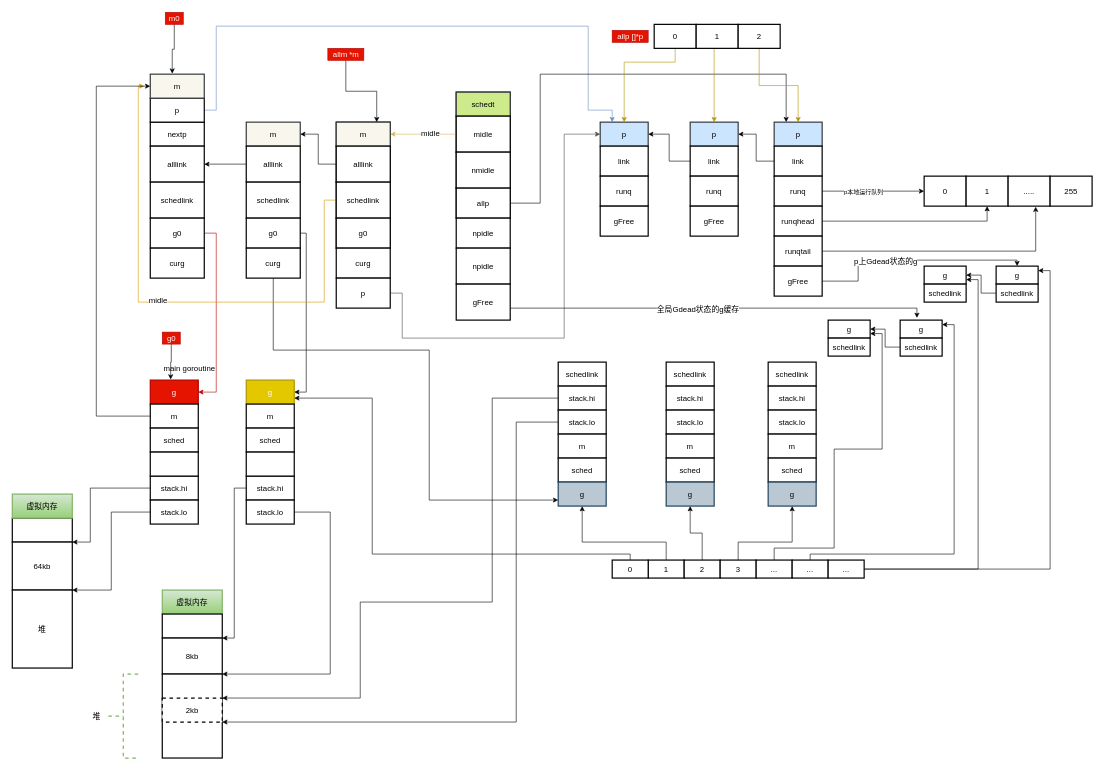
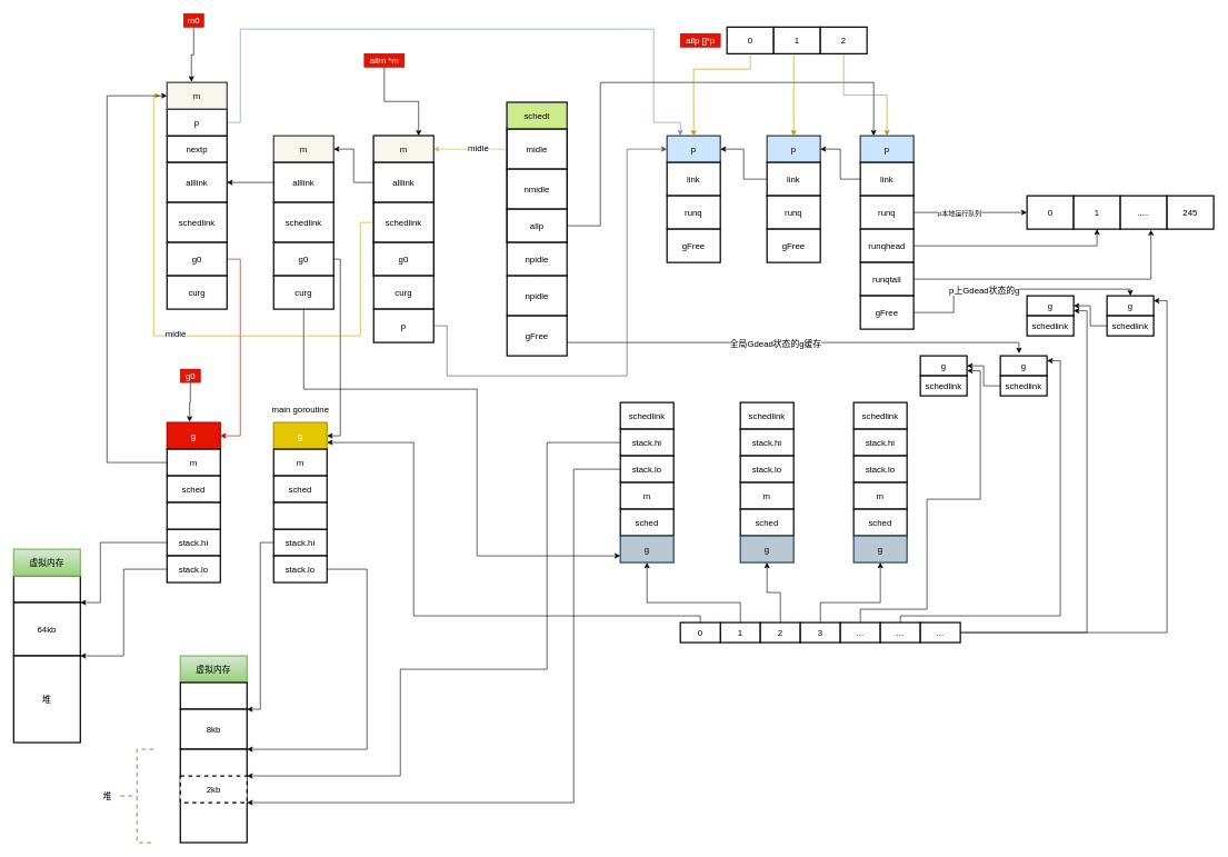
- <mxCell id="225" value="255" style="rounded=0;whiteSpace=wrap;html=1;strokeWidth=2;fontSize=13;" parent="1" vertex="1"><mxGeometry x="1750" y="293" width="70" height="50" as="geometry" /></mxCell>
+ <mxCell id="225" value="245" style="rounded=0;whiteSpace=wrap;html=1;strokeWidth=2;fontSize=13;" parent="1" vertex="1"><mxGeometry x="1750" y="293" width="70" height="50" as="geometry" /></mxCell>
- <mxCell id="240" value="main goroutine" style="text;html=1;align=center;verticalAlign=middle;resizable=0;points=[];autosize=1;fontSize=13;" parent="1" vertex="1"><mxGeometry x="265" y="603" width="100" height="20" as="geometry" /></mxCell>
+ <mxCell id="240" value="main goroutine" style="text;html=1;align=center;verticalAlign=middle;resizable=0;points=[];autosize=1;fontSize=13;" parent="1" vertex="1"><mxGeometry x="400" y="603" width="100" height="20" as="geometry" /></mxCell>
